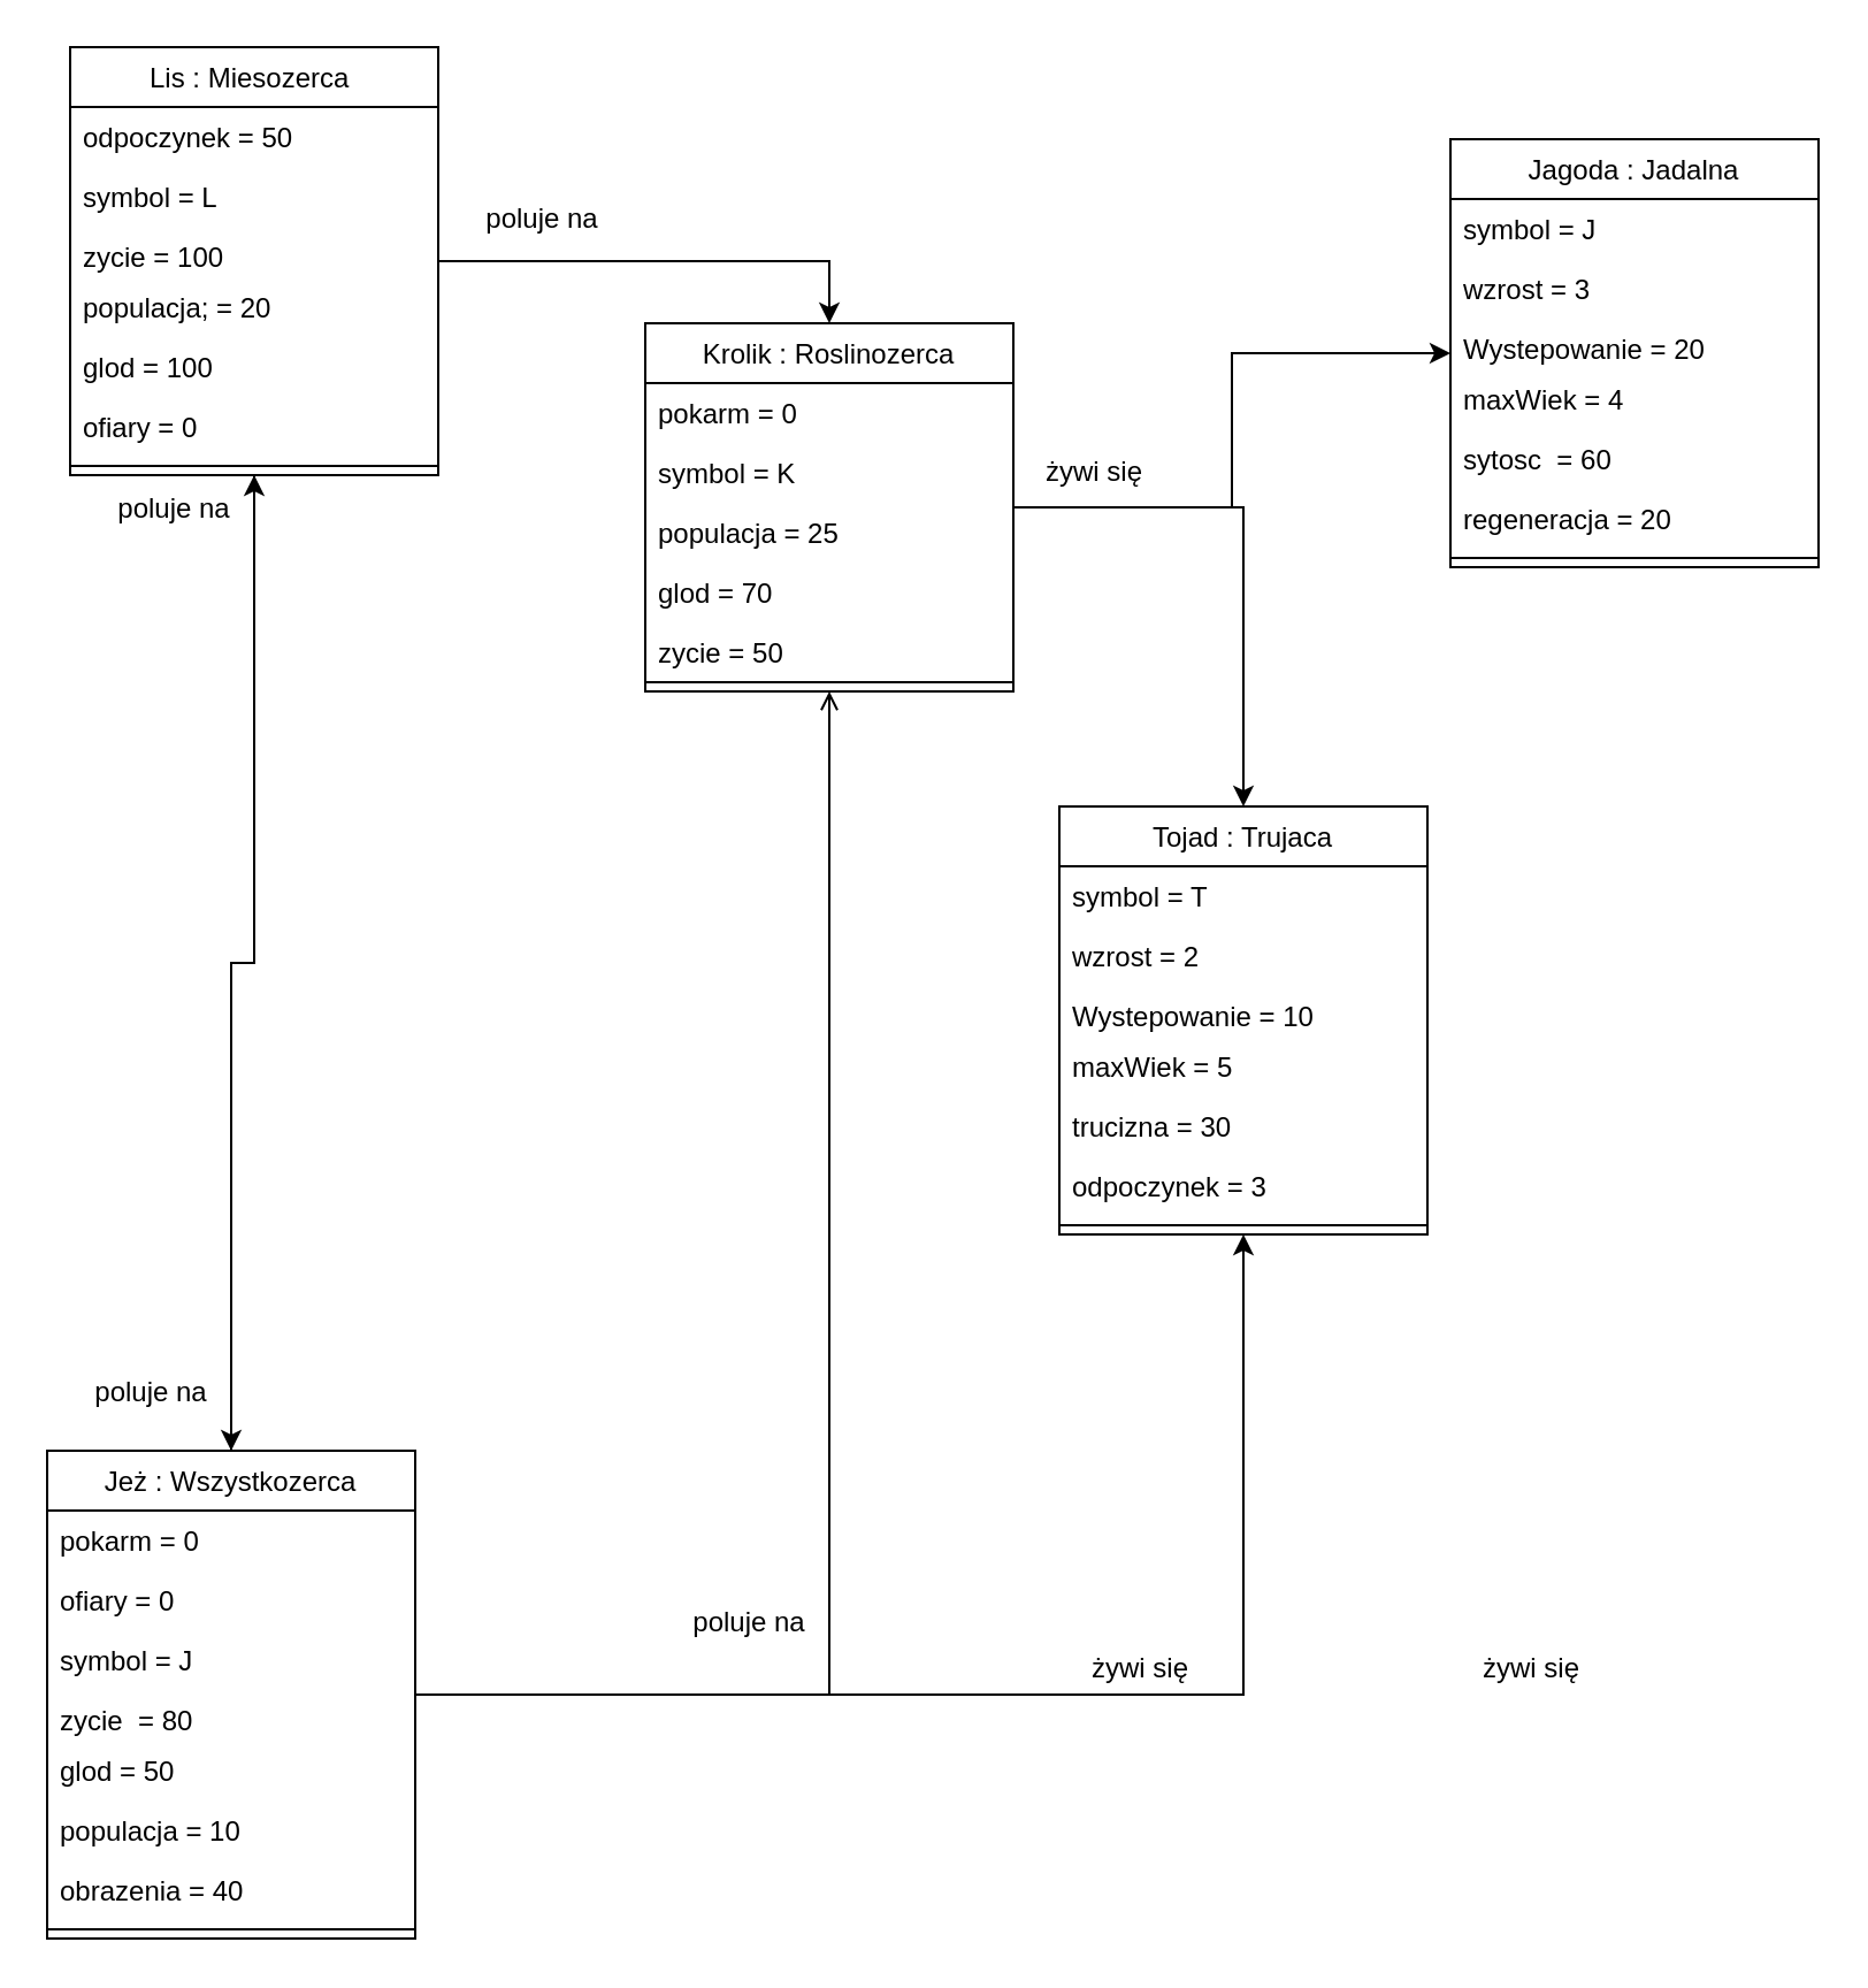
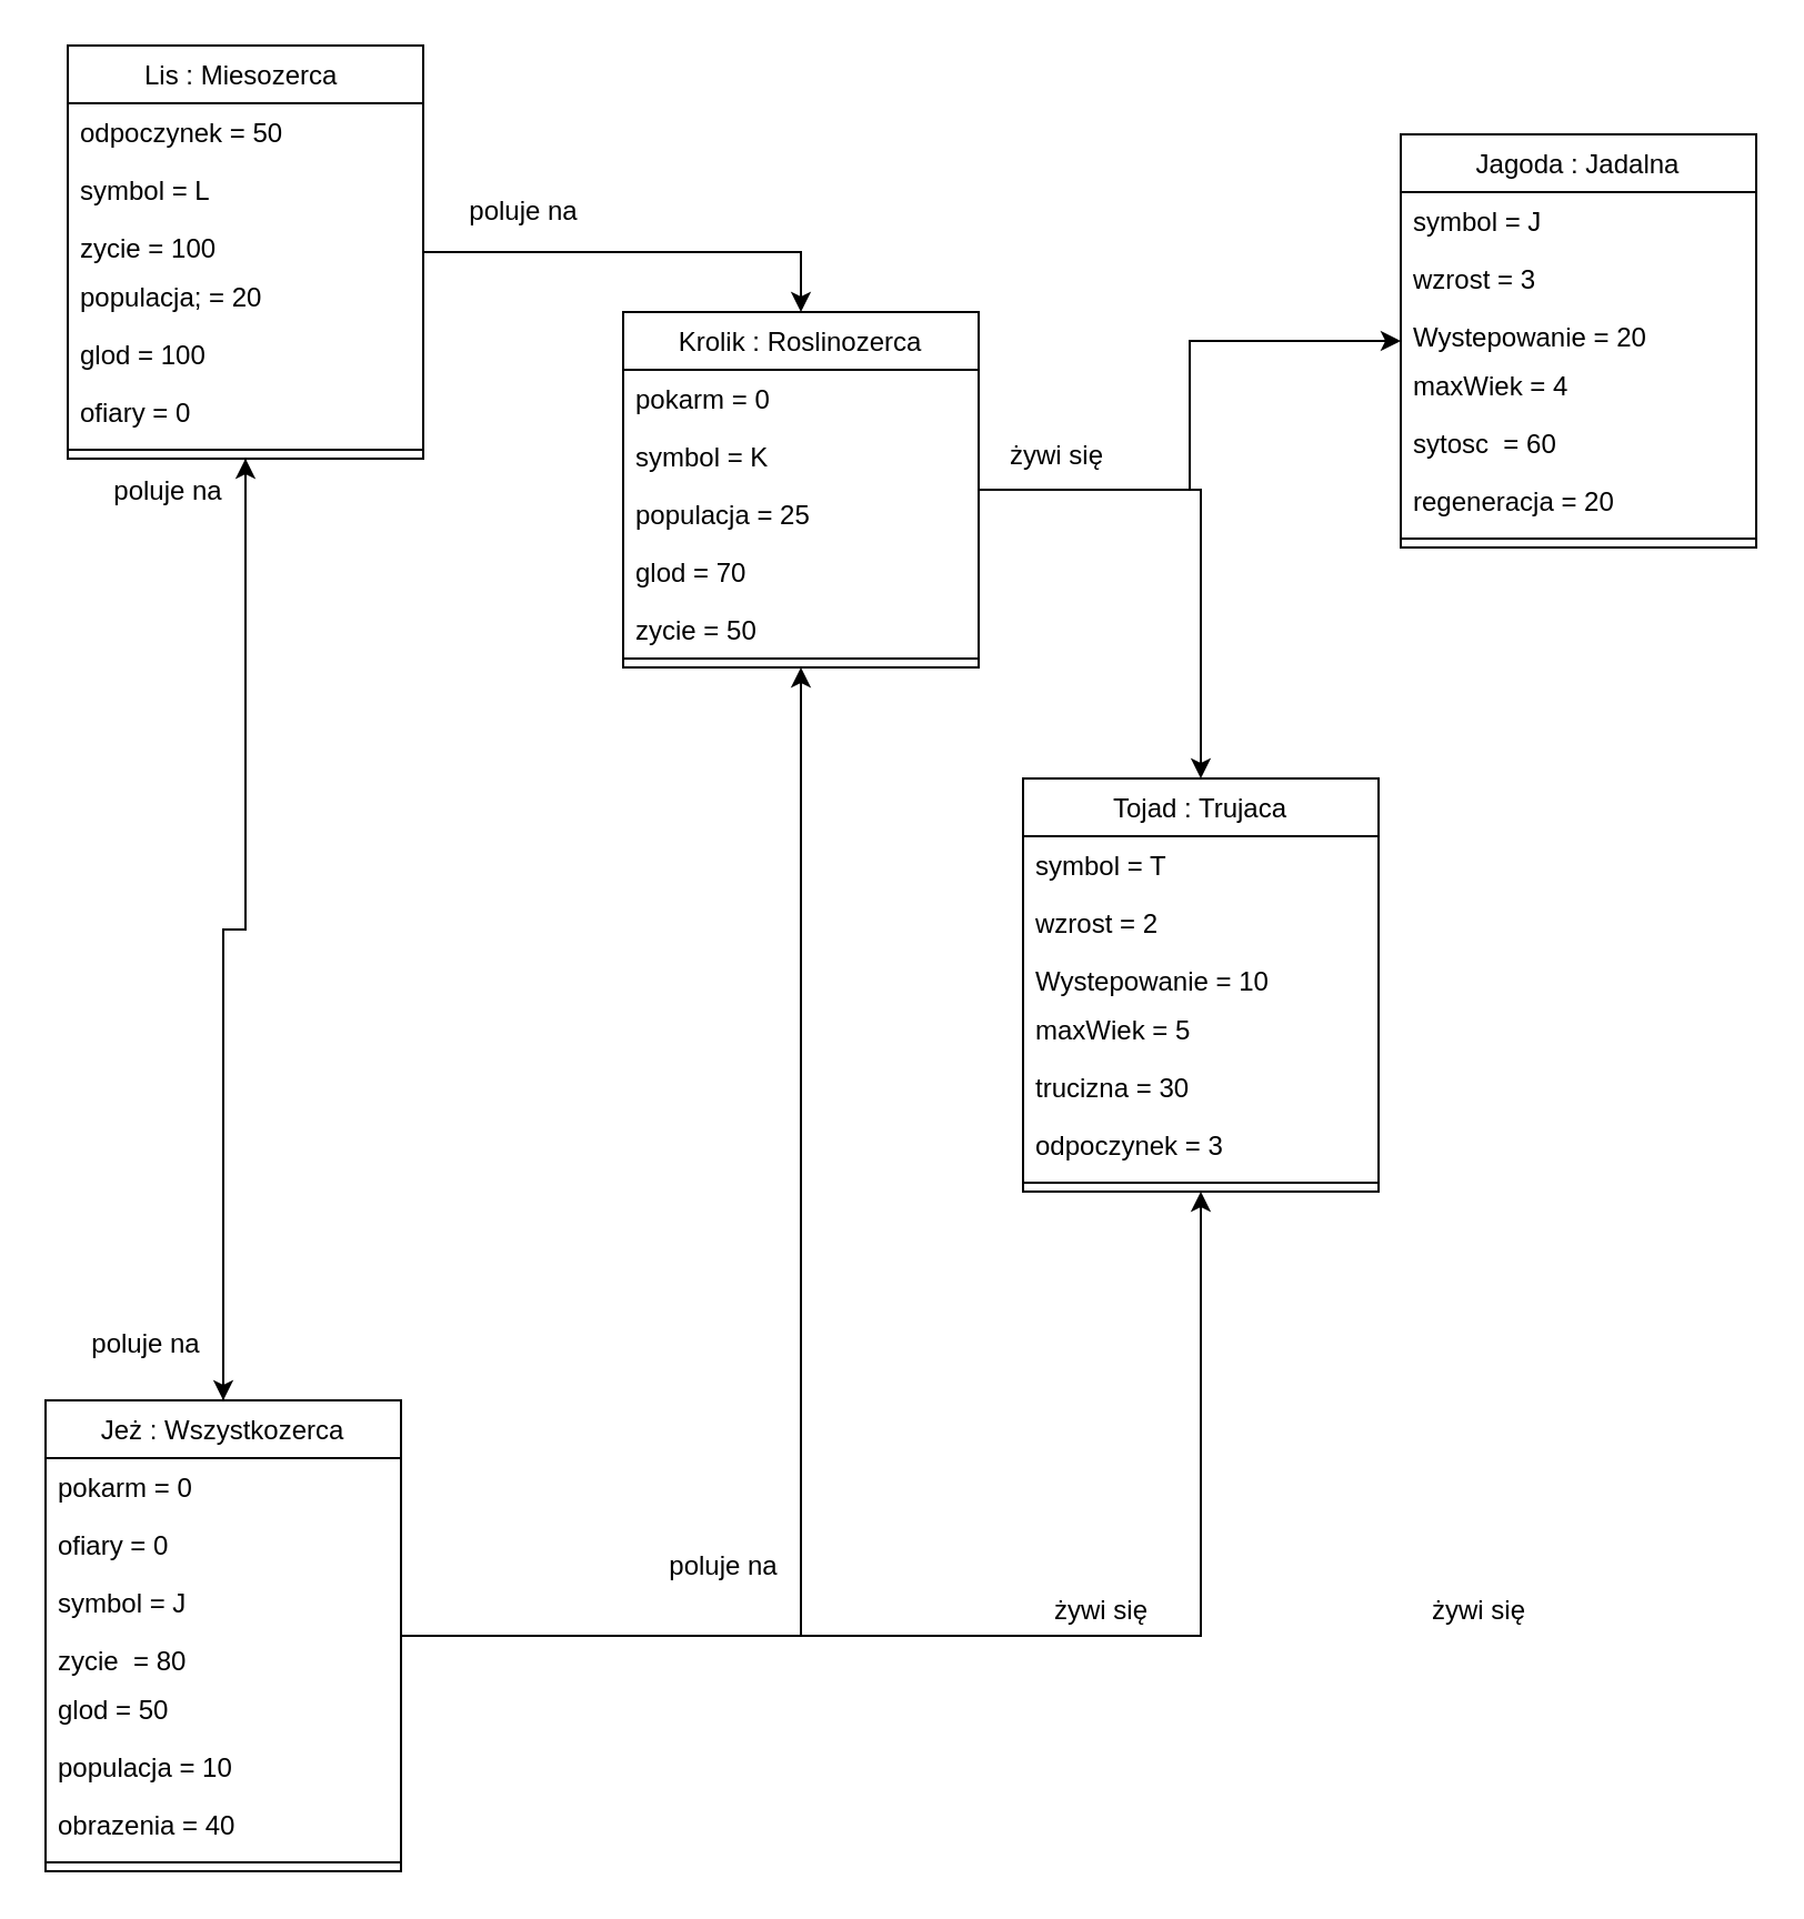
- <mxCell id="38" style="edgeStyle=orthogonalEdgeStyle;rounded=0;orthogonalLoop=1;jettySize=auto;html=1;entryX=0.5;entryY=1;entryDx=0;entryDy=0;endArrow=open;" edge="1" parent="1" source="40" target="14"><mxGeometry relative="1" as="geometry" /></mxCell>
+ <mxCell id="38" style="edgeStyle=orthogonalEdgeStyle;rounded=0;orthogonalLoop=1;jettySize=auto;html=1;entryX=0.5;entryY=1;entryDx=0;entryDy=0;" edge="1" parent="1" source="40" target="14"><mxGeometry relative="1" as="geometry" /></mxCell>
